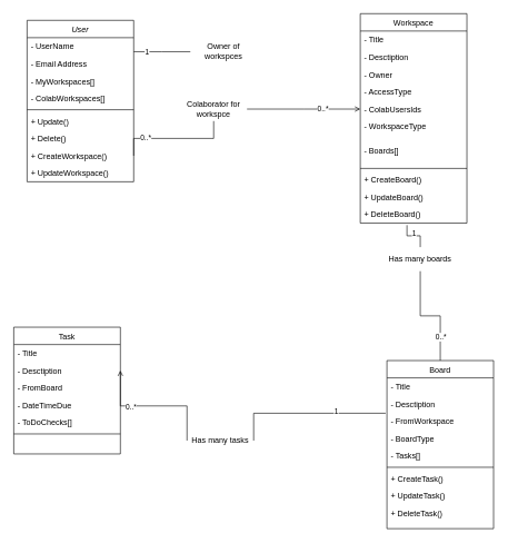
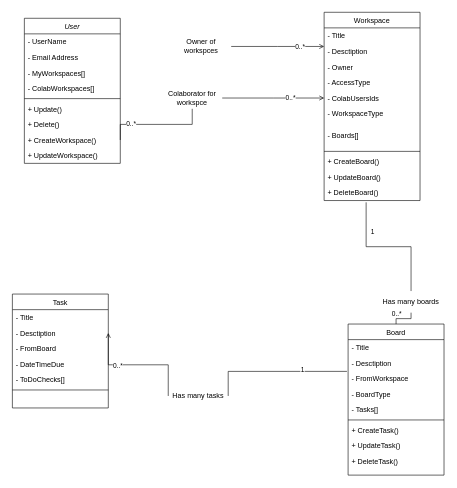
- <mxCell id="27" value="" style="endArrow=none;shadow=0;strokeWidth=1;rounded=0;endFill=1;edgeStyle=elbowEdgeStyle;elbow=vertical;" edge="1" parent="1" source="2" target="26"><mxGeometry x="0.5" y="41" relative="1" as="geometry"><mxPoint x="200" y="99" as="sourcePoint" /><mxPoint x="458" y="99" as="targetPoint" /><mxPoint x="-40" y="32" as="offset" /></mxGeometry></mxCell>
- <mxCell id="28" value="1" style="edgeLabel;html=1;align=center;verticalAlign=middle;resizable=0;points=[];" vertex="1" connectable="0" parent="27"><mxGeometry x="-0.543" relative="1" as="geometry"><mxPoint as="offset" /></mxGeometry></mxCell>
+ <mxCell id="24" value="" style="endArrow=open;shadow=0;strokeWidth=1;rounded=0;endFill=1;edgeStyle=elbowEdgeStyle;elbow=vertical;startArrow=none;" parent="1" source="26" target="12" edge="1"><mxGeometry x="0.5" y="41" relative="1" as="geometry"><mxPoint x="330" y="102" as="sourcePoint" /><mxPoint x="490" y="102" as="targetPoint" /><mxPoint x="-40" y="32" as="offset" /></mxGeometry></mxCell>
+ <mxCell id="25" value="0..*" style="edgeLabel;html=1;align=center;verticalAlign=middle;resizable=0;points=[];" vertex="1" connectable="0" parent="24"><mxGeometry x="0.614" y="2" relative="1" as="geometry"><mxPoint x="-11" y="2" as="offset" /></mxGeometry></mxCell>
- <mxCell id="46" value="Has many boards" style="text;html=1;strokeColor=none;fillColor=none;align=center;verticalAlign=middle;whiteSpace=wrap;rounded=0;" vertex="1" parent="1"><mxGeometry x="580" y="370" width="100" height="36" as="geometry" /></mxCell>
+ <mxCell id="46" value="Has many boards" style="text;html=1;strokeColor=none;fillColor=none;align=center;verticalAlign=middle;whiteSpace=wrap;rounded=0;" vertex="1" parent="1"><mxGeometry x="635" y="485" width="100" height="36" as="geometry" /></mxCell>
